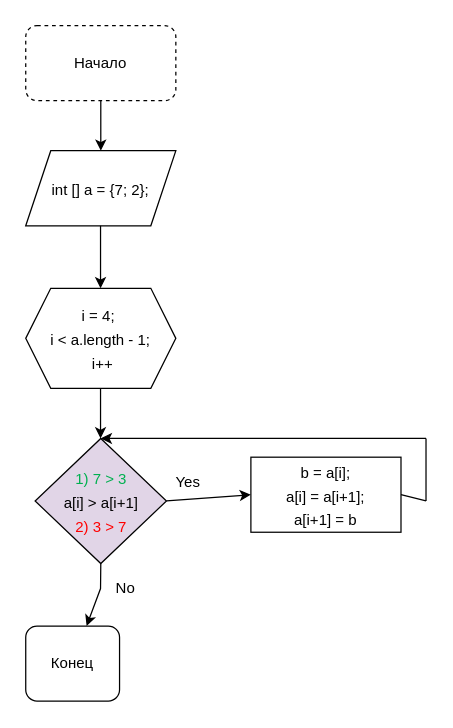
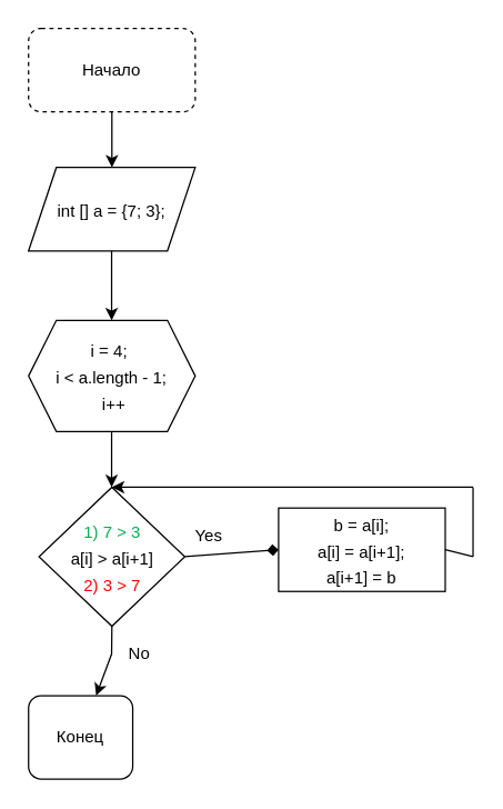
- <mxCell id="4" value="&lt;p class=&quot;MsoNormal&quot; style=&quot;margin: 0cm 0cm 0.0pt ; font-size: medium ; font-family: &amp;#34;calibri&amp;#34; , sans-serif&quot;&gt;&lt;span style=&quot;font-size: 9pt ; border: 1pt none ; padding: 0cm&quot;&gt;int [] a = {7; 2};&lt;/span&gt;&lt;/p&gt;" style="shape=parallelogram;perimeter=parallelogramPerimeter;whiteSpace=wrap;html=1;fixedSize=1;" vertex="1" parent="1"><mxGeometry x="20" y="120" width="120" height="60" as="geometry" /></mxCell>
+ <mxCell id="4" value="&lt;p class=&quot;MsoNormal&quot; style=&quot;margin: 0cm 0cm 0.0pt ; font-size: medium ; font-family: &amp;#34;calibri&amp;#34; , sans-serif&quot;&gt;&lt;span style=&quot;font-size: 9pt ; border: 1pt none ; padding: 0cm&quot;&gt;int [] a = {7; 3};&lt;/span&gt;&lt;/p&gt;" style="shape=parallelogram;perimeter=parallelogramPerimeter;whiteSpace=wrap;html=1;fixedSize=1;" vertex="1" parent="1"><mxGeometry x="20" y="120" width="120" height="60" as="geometry" /></mxCell>
- <mxCell id="12" value="" style="endArrow=classic;html=1;rounded=0;entryX=0;entryY=0.5;entryDx=0;entryDy=0;exitX=1;exitY=0.5;exitDx=0;exitDy=0;" edge="1" parent="1" source="8" target="11"><mxGeometry width="50" height="50" relative="1" as="geometry"><mxPoint x="140" y="390" as="sourcePoint" /><mxPoint x="140" y="300" as="targetPoint" /></mxGeometry></mxCell>
+ <mxCell id="12" value="" style="endArrow=diamond;html=1;rounded=0;entryX=0;entryY=0.5;entryDx=0;entryDy=0;exitX=1;exitY=0.5;exitDx=0;exitDy=0;" edge="1" parent="1" source="8" target="11"><mxGeometry width="50" height="50" relative="1" as="geometry"><mxPoint x="140" y="390" as="sourcePoint" /><mxPoint x="140" y="300" as="targetPoint" /></mxGeometry></mxCell>
- <mxCell id="8" value="&lt;p class=&quot;MsoNormal&quot; style=&quot;margin: 0cm 0cm 0.0pt ; font-size: medium ; font-family: &amp;#34;calibri&amp;#34; , sans-serif&quot;&gt;&lt;span style=&quot;font-size: 9pt ; color: rgb(0 , 176 , 80)&quot;&gt;1) 7 &amp;gt; 3&lt;/span&gt;&lt;/p&gt;&lt;p class=&quot;MsoNormal&quot; style=&quot;margin: 0cm 0cm 0.0pt ; font-size: medium ; font-family: &amp;#34;calibri&amp;#34; , sans-serif&quot;&gt;&lt;span style=&quot;font-size: 9pt&quot;&gt;a[i] &amp;gt; a[i+1]&lt;/span&gt;&lt;/p&gt;&lt;p class=&quot;MsoNormal&quot; style=&quot;margin: 0cm 0cm 0.0pt ; font-size: medium ; font-family: &amp;#34;calibri&amp;#34; , sans-serif&quot;&gt;&lt;span style=&quot;font-size: 9pt ; color: red&quot;&gt;2) 3 &amp;gt; 7&lt;/span&gt;&lt;span style=&quot;font-size: 9pt ; color: rgb(0 , 176 , 80)&quot;&gt;&lt;/span&gt;&lt;/p&gt;" style="rhombus;whiteSpace=wrap;html=1;fillColor=#e1d5e7;" vertex="1" parent="1"><mxGeometry x="27.5" y="350" width="105" height="100" as="geometry" /></mxCell>
+ <mxCell id="8" value="&lt;p class=&quot;MsoNormal&quot; style=&quot;margin: 0cm 0cm 0.0pt ; font-size: medium ; font-family: &amp;#34;calibri&amp;#34; , sans-serif&quot;&gt;&lt;span style=&quot;font-size: 9pt ; color: rgb(0 , 176 , 80)&quot;&gt;1) 7 &amp;gt; 3&lt;/span&gt;&lt;/p&gt;&lt;p class=&quot;MsoNormal&quot; style=&quot;margin: 0cm 0cm 0.0pt ; font-size: medium ; font-family: &amp;#34;calibri&amp;#34; , sans-serif&quot;&gt;&lt;span style=&quot;font-size: 9pt&quot;&gt;a[i] &amp;gt; a[i+1]&lt;/span&gt;&lt;/p&gt;&lt;p class=&quot;MsoNormal&quot; style=&quot;margin: 0cm 0cm 0.0pt ; font-size: medium ; font-family: &amp;#34;calibri&amp;#34; , sans-serif&quot;&gt;&lt;span style=&quot;font-size: 9pt ; color: red&quot;&gt;2) 3 &amp;gt; 7&lt;/span&gt;&lt;span style=&quot;font-size: 9pt ; color: rgb(0 , 176 , 80)&quot;&gt;&lt;/span&gt;&lt;/p&gt;" style="rhombus;whiteSpace=wrap;html=1;" vertex="1" parent="1"><mxGeometry x="27.5" y="350" width="105" height="100" as="geometry" /></mxCell>
